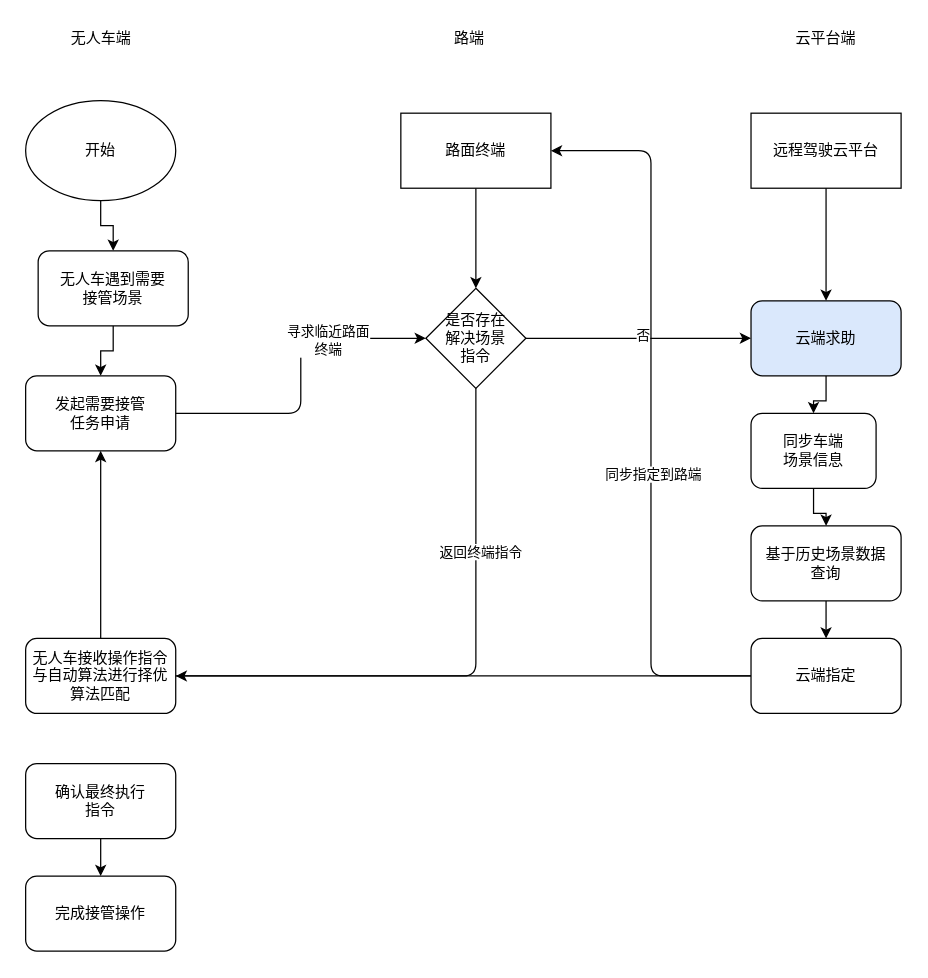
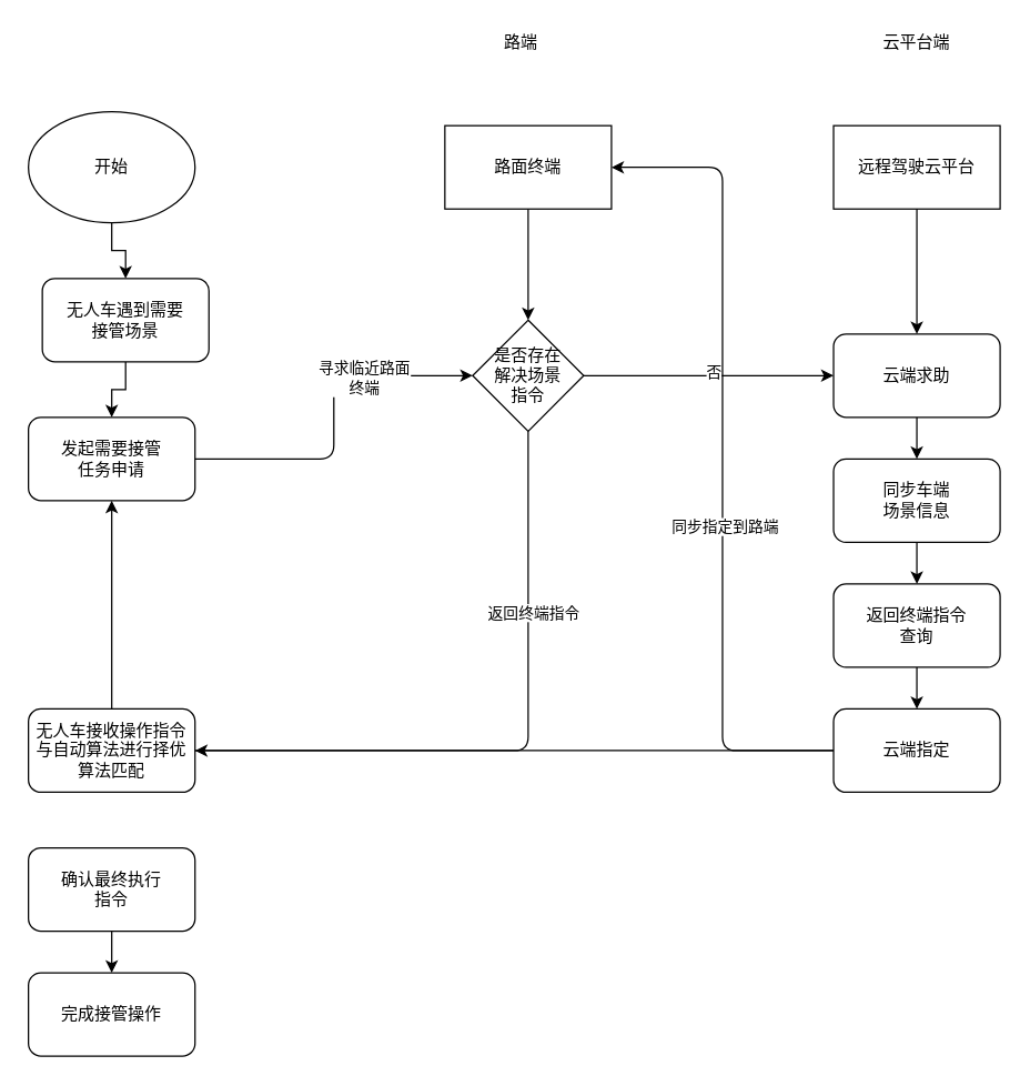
- <mxCell id="13" value="无人车端" style="text;html=1;strokeColor=none;fillColor=none;align=center;verticalAlign=middle;whiteSpace=wrap;rounded=0;" vertex="1" parent="1"><mxGeometry x="32.5" y="20" width="95" height="20" as="geometry" /></mxCell>
- <mxCell id="16" value="云端求助" style="rounded=1;whiteSpace=wrap;html=1;fillColor=#dae8fc;" vertex="1" parent="1"><mxGeometry x="600" y="240" width="120" height="60" as="geometry" /></mxCell>
+ <mxCell id="16" value="云端求助" style="rounded=1;whiteSpace=wrap;html=1;" vertex="1" parent="1"><mxGeometry x="600" y="240" width="120" height="60" as="geometry" /></mxCell>
- <mxCell id="19" value="同步车端&lt;br&gt;场景信息" style="rounded=1;whiteSpace=wrap;html=1;" vertex="1" parent="1"><mxGeometry x="600" y="330" width="100" height="60" as="geometry" /></mxCell>
+ <mxCell id="19" value="同步车端&lt;br&gt;场景信息" style="rounded=1;whiteSpace=wrap;html=1;" vertex="1" parent="1"><mxGeometry x="600" y="330" width="120" height="60" as="geometry" /></mxCell>
- <mxCell id="21" value="基于历史场景数据&lt;br&gt;查询" style="rounded=1;whiteSpace=wrap;html=1;" vertex="1" parent="1"><mxGeometry x="600" y="420" width="120" height="60" as="geometry" /></mxCell>
+ <mxCell id="21" value="返回终端指令&lt;br&gt;查询" style="rounded=1;whiteSpace=wrap;html=1;" vertex="1" parent="1"><mxGeometry x="600" y="420" width="120" height="60" as="geometry" /></mxCell>
